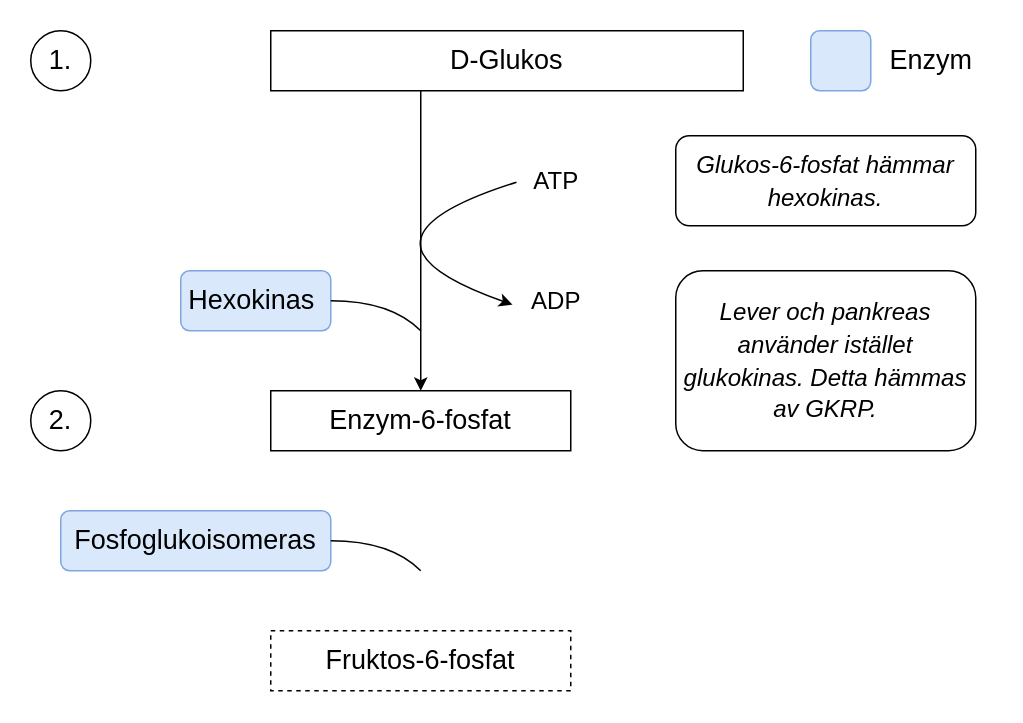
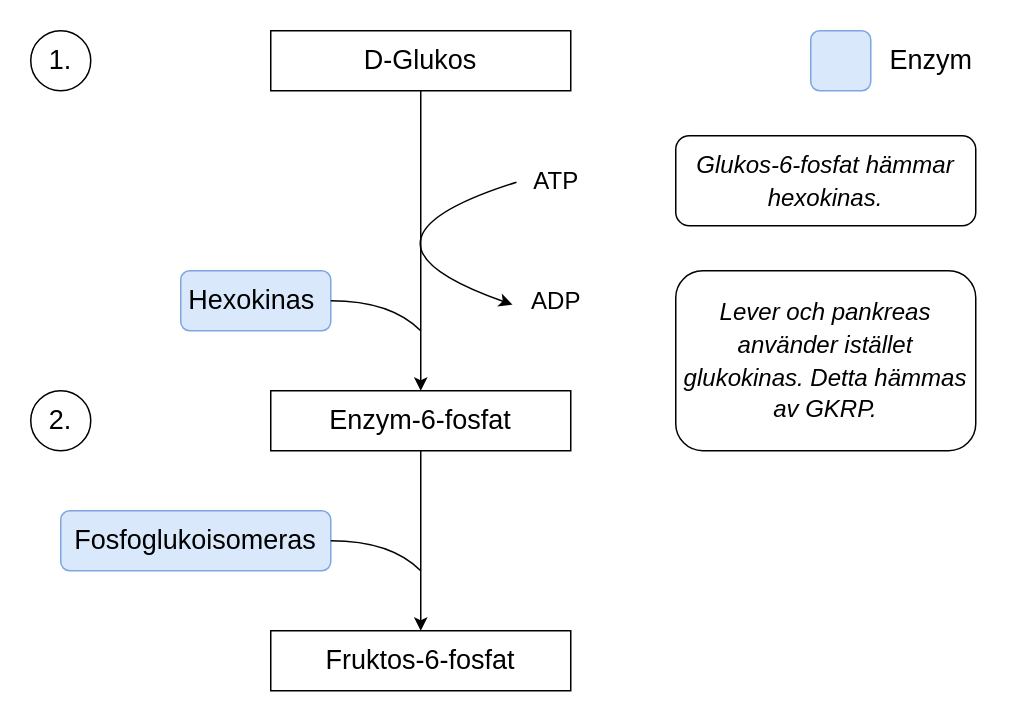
- <mxCell id="3" value="D-Glukos" style="rounded=0;whiteSpace=wrap;html=1;align=center;verticalAlign=middle;fontFamily=Helvetica;fontSize=18;fontColor=default;fillColor=none;gradientColor=none;" parent="1" vertex="1"><mxGeometry x="180" y="20" width="315" height="40" as="geometry" /></mxCell>
+ <mxCell id="3" value="D-Glukos" style="rounded=0;whiteSpace=wrap;html=1;align=center;verticalAlign=middle;fontFamily=Helvetica;fontSize=18;fontColor=default;fillColor=none;gradientColor=none;" parent="1" vertex="1"><mxGeometry x="180" y="20" width="200" height="40" as="geometry" /></mxCell>
+ <mxCell id="5" value="" style="edgeStyle=orthogonalEdgeStyle;rounded=0;orthogonalLoop=1;jettySize=auto;html=1;fontFamily=Helvetica;fontSize=18;fontColor=default;" parent="1" source="6" target="10" edge="1"><mxGeometry relative="1" as="geometry" /></mxCell>
- <mxCell id="10" value="Fruktos-6-fosfat" style="rounded=0;whiteSpace=wrap;html=1;align=center;verticalAlign=middle;fontFamily=Helvetica;fontSize=18;fontColor=default;fillColor=none;gradientColor=none;dashed=1;" parent="1" vertex="1"><mxGeometry x="180" y="420" width="200" height="40" as="geometry" /></mxCell>
+ <mxCell id="10" value="Fruktos-6-fosfat" style="rounded=0;whiteSpace=wrap;html=1;align=center;verticalAlign=middle;fontFamily=Helvetica;fontSize=18;fontColor=default;fillColor=none;gradientColor=none;" parent="1" vertex="1"><mxGeometry x="180" y="420" width="200" height="40" as="geometry" /></mxCell>
